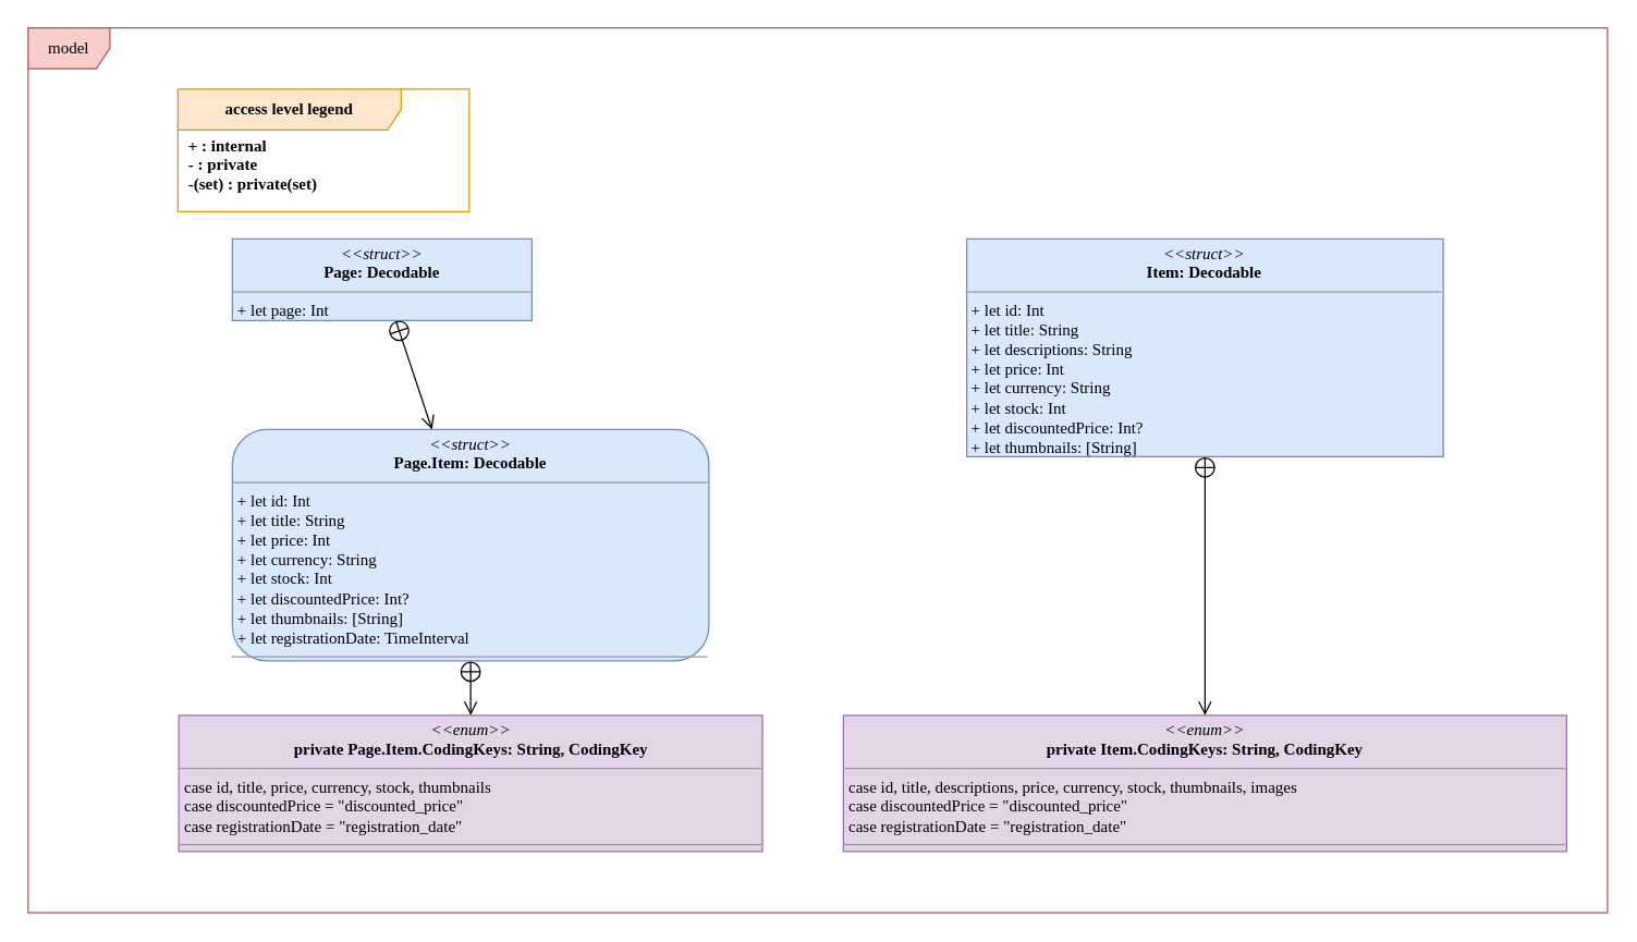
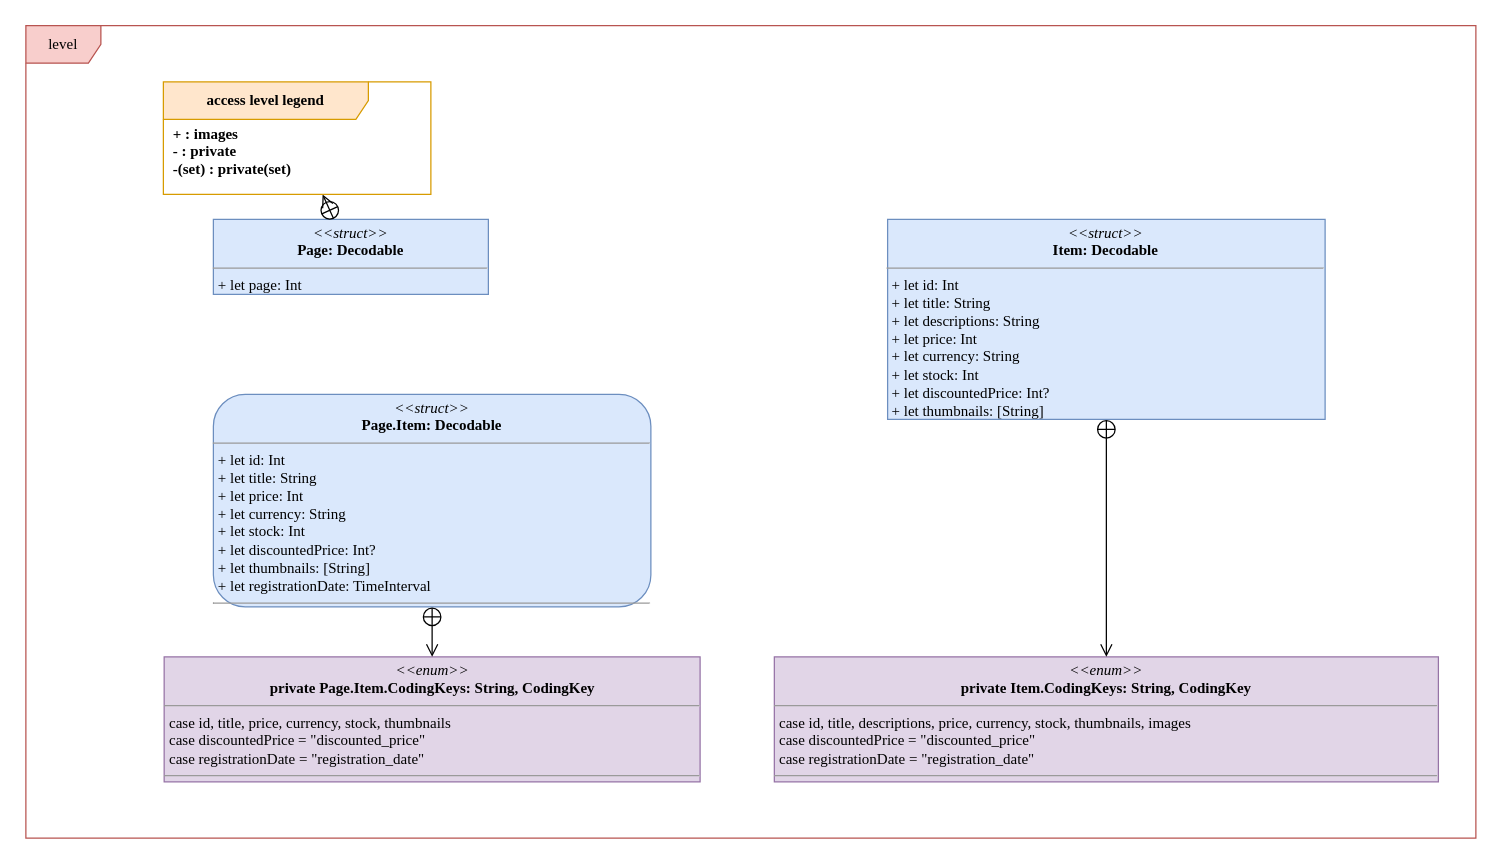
- <mxCell id="2" value="model" style="shape=umlFrame;whiteSpace=wrap;html=1;fontFamily=Roboto Mono;fontSource=https%3A%2F%2Ffonts.googleapis.com%2Fcss%3Ffamily%3DRoboto%2BMono;fillColor=#f8cecc;strokeColor=#b85450;" parent="1" vertex="1"><mxGeometry x="20" y="20" width="1160" height="650" as="geometry" /></mxCell>
+ <mxCell id="2" value="level" style="shape=umlFrame;whiteSpace=wrap;html=1;fontFamily=Roboto Mono;fontSource=https%3A%2F%2Ffonts.googleapis.com%2Fcss%3Ffamily%3DRoboto%2BMono;fillColor=#f8cecc;strokeColor=#b85450;" parent="1" vertex="1"><mxGeometry x="20" y="20" width="1160" height="650" as="geometry" /></mxCell>
- <mxCell id="9" value="+ : internal&#10;- : private&#10;-(set) : private(set)&#10;" style="text;strokeColor=none;fillColor=none;align=left;verticalAlign=top;spacingLeft=4;spacingRight=4;overflow=hidden;rotatable=0;points=[[0,0.5],[1,0.5]];portConstraint=eastwest;fontStyle=1;fontFamily=Roboto Mono;fontSource=https%3A%2F%2Ffonts.googleapis.com%2Fcss%3Ffamily%3DRoboto%2BMono;spacing=0;fontSize=12;labelBackgroundColor=none;" parent="7" vertex="1"><mxGeometry x="4" y="30" width="210" height="60" as="geometry" /></mxCell>
+ <mxCell id="9" value="+ : images&#10;- : private&#10;-(set) : private(set)&#10;" style="text;strokeColor=none;fillColor=none;align=left;verticalAlign=top;spacingLeft=4;spacingRight=4;overflow=hidden;rotatable=0;points=[[0,0.5],[1,0.5]];portConstraint=eastwest;fontStyle=1;fontFamily=Roboto Mono;fontSource=https%3A%2F%2Ffonts.googleapis.com%2Fcss%3Ffamily%3DRoboto%2BMono;spacing=0;fontSize=12;labelBackgroundColor=none;" parent="7" vertex="1"><mxGeometry x="4" y="30" width="210" height="60" as="geometry" /></mxCell>
- <mxCell id="5" value="&lt;span style=&quot;color: rgba(0 , 0 , 0 , 0) ; font-family: monospace ; font-size: 0px ; background-color: rgb(248 , 249 , 250)&quot;&gt;%3CmxGraphModel%3E%3Croot%3E%3CmxCell%20id%3D%220%22%2F%3E%3CmxCell%20id%3D%221%22%20parent%3D%220%22%2F%3E%3CmxCell%20id%3D%222%22%20value%3D%22%26lt%3Bp%20style%3D%26quot%3Bmargin%3A%200px%20%3B%20margin-top%3A%204px%20%3B%20text-align%3A%20center%26quot%3B%26gt%3B%26lt%3Bi%26gt%3B%26amp%3Blt%3B%26amp%3Blt%3Bstruct%26amp%3Bgt%3B%26amp%3Bgt%3B%26lt%3B%2Fi%26gt%3B%26lt%3Bbr%26gt%3B%26lt%3Bb%26gt%3BList.Item%3A%20Decodable%26lt%3B%2Fb%26gt%3B%26lt%3B%2Fp%26gt%3B%26lt%3Bhr%20size%3D%26quot%3B1%26quot%3B%26gt%3B%26lt%3Bp%20style%3D%26quot%3Bmargin%3A%200px%20%3B%20margin-left%3A%204px%26quot%3B%26gt%3B%2B%20id%3A%20Int%26lt%3B%2Fp%26gt%3B%26lt%3Bp%20style%3D%26quot%3Bmargin%3A%200px%20%3B%20margin-left%3A%204px%26quot%3B%26gt%3B%2B%20title%3A%20String%26lt%3B%2Fp%26gt%3B%26lt%3Bp%20style%3D%26quot%3Bmargin%3A%200px%20%3B%20margin-left%3A%204px%26quot%3B%26gt%3B%2B%20price%3A%20Int%26lt%3B%2Fp%26gt%3B%26lt%3Bp%20style%3D%26quot%3Bmargin%3A%200px%20%3B%20margin-left%3A%204px%26quot%3B%26gt%3B%2B%20currency%3A%20String%26lt%3B%2Fp%26gt%3B%26lt%3Bp%20style%3D%26quot%3Bmargin%3A%200px%20%3B%20margin-left%3A%204px%26quot%3B%26gt%3B%2B%20stock%3A%20Int%26lt%3B%2Fp%26gt%3B%26lt%3Bp%20style%3D%26quot%3Bmargin%3A%200px%20%3B%20margin-left%3A%204px%26quot%3B%26gt%3B%2B%20discountedPrice%3A%20Int%3F%26lt%3B%2Fp%26gt%3B%26lt%3Bp%20style%3D%26quot%3Bmargin%3A%200px%20%3B%20margin-left%3A%204px%26quot%3B%26gt%3B%2B%20thumbnails%3A%20%5BString%5D%26lt%3B%2Fp%26gt%3B%26lt%3Bp%20style%3D%26quot%3Bmargin%3A%200px%20%3B%20margin-left%3A%204px%26quot%3B%26gt%3B%2B%20registration_date%3A%20TimeInterval%26lt%3B%2Fp%26gt%3B%26lt%3Bhr%20size%3D%26quot%3B1%26quot%3B%26gt%3B%26lt%3Bp%20style%3D%26quot%3Bmargin%3A%200px%20%3B%20margin-left%3A%204px%26quot%3B%26gt%3B%26lt%3Bbr%26gt%3B%26lt%3B%2Fp%26gt%3B%22%20style%3D%22verticalAlign%3Dtop%3Balign%3Dleft%3Boverflow%3Dfill%3BfontSize%3D12%3BfontFamily%3DRoboto%20Mono%3Bhtml%3D1%3BfontSource%3Dhttps%253A%252F%252Ffonts.googleapis.com%252Fcss%253Ffamily%253DRoboto%252BMono%3B%22%20vertex%3D%221%22%20parent%3D%221%22%3E%3CmxGeometry%20x%3D%2290%22%20y%3D%22490%22%20width%3D%22340%22%20height%3D%22170%22%20as%3D%22geometry%22%2F%3E%3C%2FmxCell%3E%3C%2Froot%3E%3C%2FmxGraphModel%3E&lt;/span&gt;" style="endArrow=open;startArrow=circlePlus;endFill=0;startFill=0;endSize=8;html=1;fontFamily=Roboto Mono;fontSource=https%3A%2F%2Ffonts.googleapis.com%2Fcss%3Ffamily%3DRoboto%2BMono;" parent="1" source="4" target="3" edge="1"><mxGeometry width="160" relative="1" as="geometry"><mxPoint x="-21" y="185" as="sourcePoint" /><mxPoint x="-21" y="235" as="targetPoint" /></mxGeometry></mxCell>
+ <mxCell id="5" value="&lt;span style=&quot;color: rgba(0 , 0 , 0 , 0) ; font-family: monospace ; font-size: 0px ; background-color: rgb(248 , 249 , 250)&quot;&gt;%3CmxGraphModel%3E%3Croot%3E%3CmxCell%20id%3D%220%22%2F%3E%3CmxCell%20id%3D%221%22%20parent%3D%220%22%2F%3E%3CmxCell%20id%3D%222%22%20value%3D%22%26lt%3Bp%20style%3D%26quot%3Bmargin%3A%200px%20%3B%20margin-top%3A%204px%20%3B%20text-align%3A%20center%26quot%3B%26gt%3B%26lt%3Bi%26gt%3B%26amp%3Blt%3B%26amp%3Blt%3Bstruct%26amp%3Bgt%3B%26amp%3Bgt%3B%26lt%3B%2Fi%26gt%3B%26lt%3Bbr%26gt%3B%26lt%3Bb%26gt%3BList.Item%3A%20Decodable%26lt%3B%2Fb%26gt%3B%26lt%3B%2Fp%26gt%3B%26lt%3Bhr%20size%3D%26quot%3B1%26quot%3B%26gt%3B%26lt%3Bp%20style%3D%26quot%3Bmargin%3A%200px%20%3B%20margin-left%3A%204px%26quot%3B%26gt%3B%2B%20id%3A%20Int%26lt%3B%2Fp%26gt%3B%26lt%3Bp%20style%3D%26quot%3Bmargin%3A%200px%20%3B%20margin-left%3A%204px%26quot%3B%26gt%3B%2B%20title%3A%20String%26lt%3B%2Fp%26gt%3B%26lt%3Bp%20style%3D%26quot%3Bmargin%3A%200px%20%3B%20margin-left%3A%204px%26quot%3B%26gt%3B%2B%20price%3A%20Int%26lt%3B%2Fp%26gt%3B%26lt%3Bp%20style%3D%26quot%3Bmargin%3A%200px%20%3B%20margin-left%3A%204px%26quot%3B%26gt%3B%2B%20currency%3A%20String%26lt%3B%2Fp%26gt%3B%26lt%3Bp%20style%3D%26quot%3Bmargin%3A%200px%20%3B%20margin-left%3A%204px%26quot%3B%26gt%3B%2B%20stock%3A%20Int%26lt%3B%2Fp%26gt%3B%26lt%3Bp%20style%3D%26quot%3Bmargin%3A%200px%20%3B%20margin-left%3A%204px%26quot%3B%26gt%3B%2B%20discountedPrice%3A%20Int%3F%26lt%3B%2Fp%26gt%3B%26lt%3Bp%20style%3D%26quot%3Bmargin%3A%200px%20%3B%20margin-left%3A%204px%26quot%3B%26gt%3B%2B%20thumbnails%3A%20%5BString%5D%26lt%3B%2Fp%26gt%3B%26lt%3Bp%20style%3D%26quot%3Bmargin%3A%200px%20%3B%20margin-left%3A%204px%26quot%3B%26gt%3B%2B%20registration_date%3A%20TimeInterval%26lt%3B%2Fp%26gt%3B%26lt%3Bhr%20size%3D%26quot%3B1%26quot%3B%26gt%3B%26lt%3Bp%20style%3D%26quot%3Bmargin%3A%200px%20%3B%20margin-left%3A%204px%26quot%3B%26gt%3B%26lt%3Bbr%26gt%3B%26lt%3B%2Fp%26gt%3B%22%20style%3D%22verticalAlign%3Dtop%3Balign%3Dleft%3Boverflow%3Dfill%3BfontSize%3D12%3BfontFamily%3DRoboto%20Mono%3Bhtml%3D1%3BfontSource%3Dhttps%253A%252F%252Ffonts.googleapis.com%252Fcss%253Ffamily%253DRoboto%252BMono%3B%22%20vertex%3D%221%22%20parent%3D%221%22%3E%3CmxGeometry%20x%3D%2290%22%20y%3D%22490%22%20width%3D%22340%22%20height%3D%22170%22%20as%3D%22geometry%22%2F%3E%3C%2FmxCell%3E%3C%2Froot%3E%3C%2FmxGraphModel%3E&lt;/span&gt;" style="endArrow=open;startArrow=circlePlus;endFill=0;startFill=0;endSize=8;html=1;fontFamily=Roboto Mono;fontSource=https%3A%2F%2Ffonts.googleapis.com%2Fcss%3Ffamily%3DRoboto%2BMono;" parent="1" source="4" target="8" edge="1"><mxGeometry width="160" relative="1" as="geometry"><mxPoint x="-21" y="185" as="sourcePoint" /><mxPoint x="-21" y="235" as="targetPoint" /></mxGeometry></mxCell>
